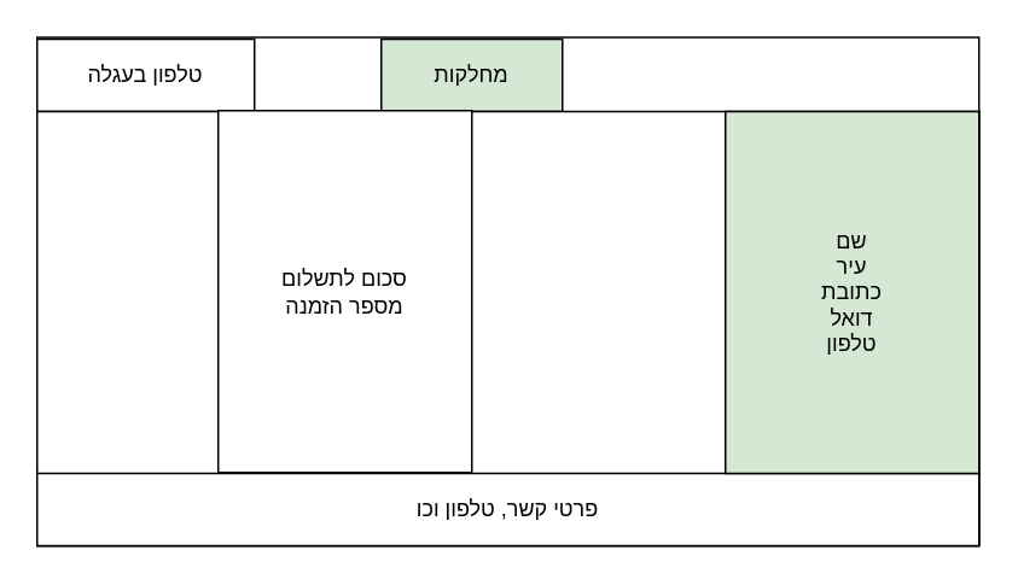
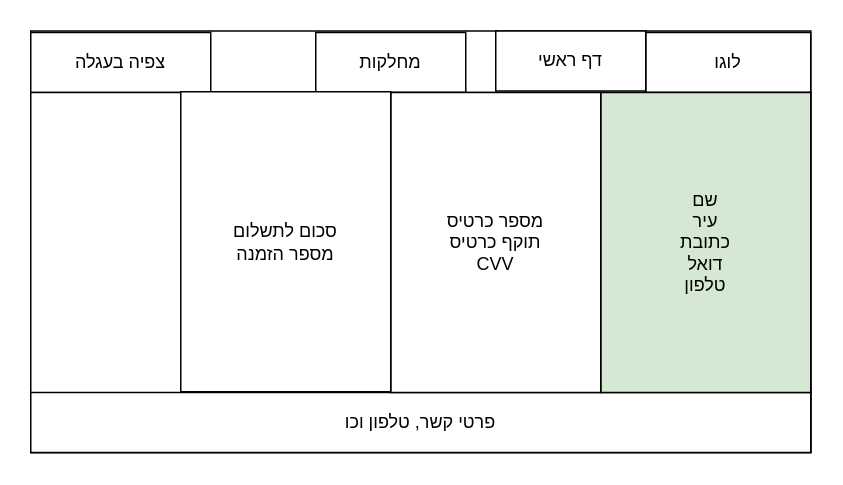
+ <mxCell id="7" value="דף ראשי" style="rounded=0;whiteSpace=wrap;html=1;" vertex="1" parent="1"><mxGeometry x="330" y="20" width="100" height="40" as="geometry" /></mxCell>
- <mxCell id="4" value="טלפון בעגלה" style="rounded=0;whiteSpace=wrap;html=1;" vertex="1" parent="1"><mxGeometry x="20" y="21" width="120" height="40" as="geometry" /></mxCell>
+ <mxCell id="4" value="צפיה בעגלה" style="rounded=0;whiteSpace=wrap;html=1;" vertex="1" parent="1"><mxGeometry x="20" y="21" width="120" height="40" as="geometry" /></mxCell>
- <mxCell id="5" value="מחלקות" style="rounded=0;whiteSpace=wrap;html=1;fillColor=#d5e8d4;" vertex="1" parent="1"><mxGeometry x="210" y="21" width="100" height="40" as="geometry" /></mxCell>
+ <mxCell id="5" value="מחלקות" style="rounded=0;whiteSpace=wrap;html=1;" vertex="1" parent="1"><mxGeometry x="210" y="21" width="100" height="40" as="geometry" /></mxCell>
+ <mxCell id="3" value="לוגו" style="rounded=0;whiteSpace=wrap;html=1;" vertex="1" parent="1"><mxGeometry x="430" y="21" width="110" height="40" as="geometry" /></mxCell>
+ <mxCell id="10" value="מספר כרטיס&lt;br&gt;תוקף כרטיס&lt;br&gt;CVV&lt;br&gt;" style="rounded=0;whiteSpace=wrap;html=1;" vertex="1" parent="1"><mxGeometry x="260" y="61" width="140" height="200" as="geometry" /></mxCell>
